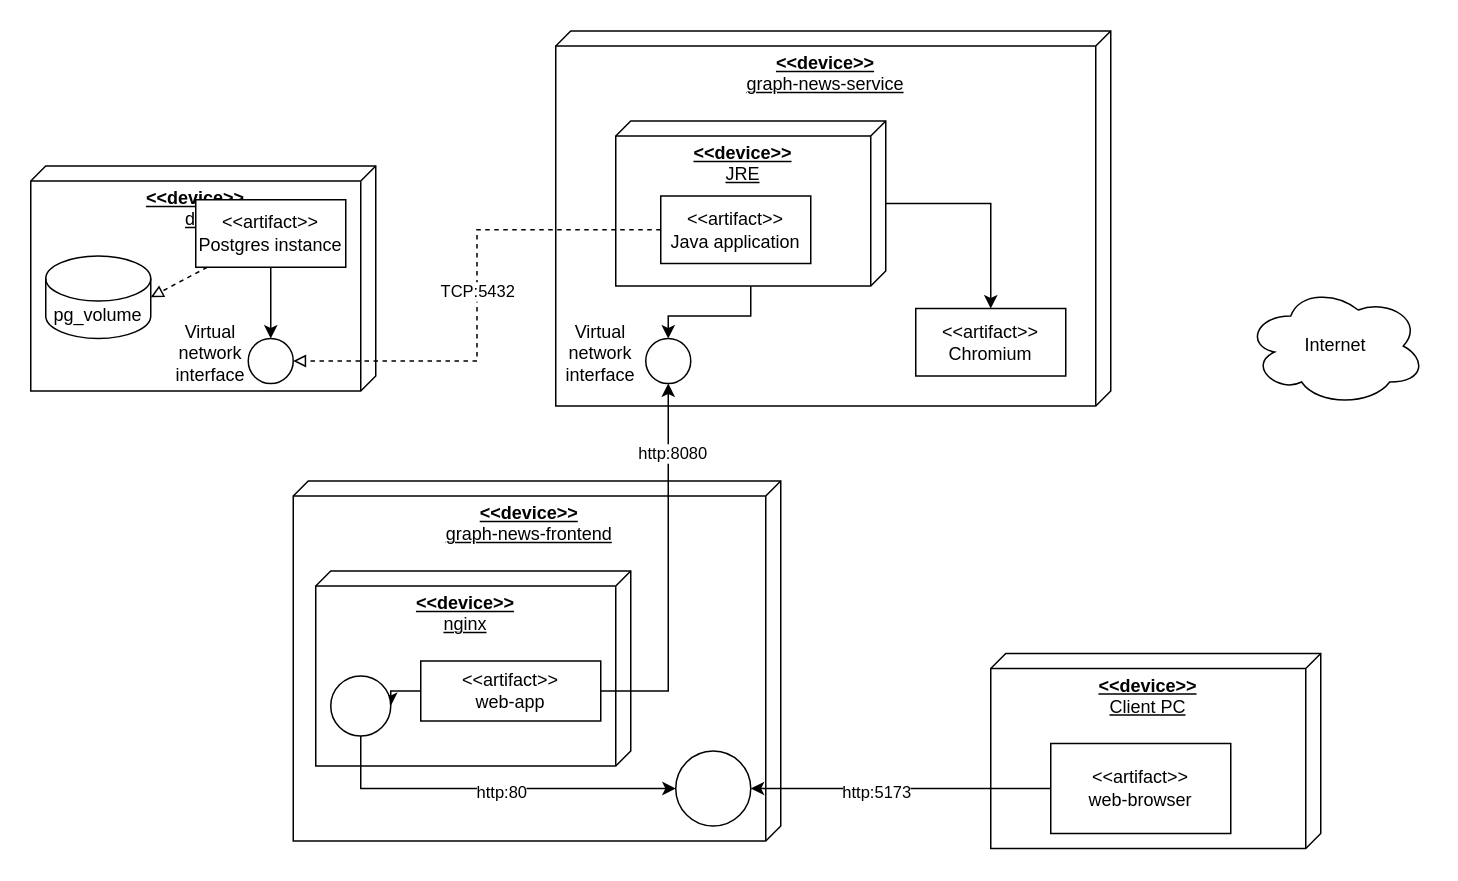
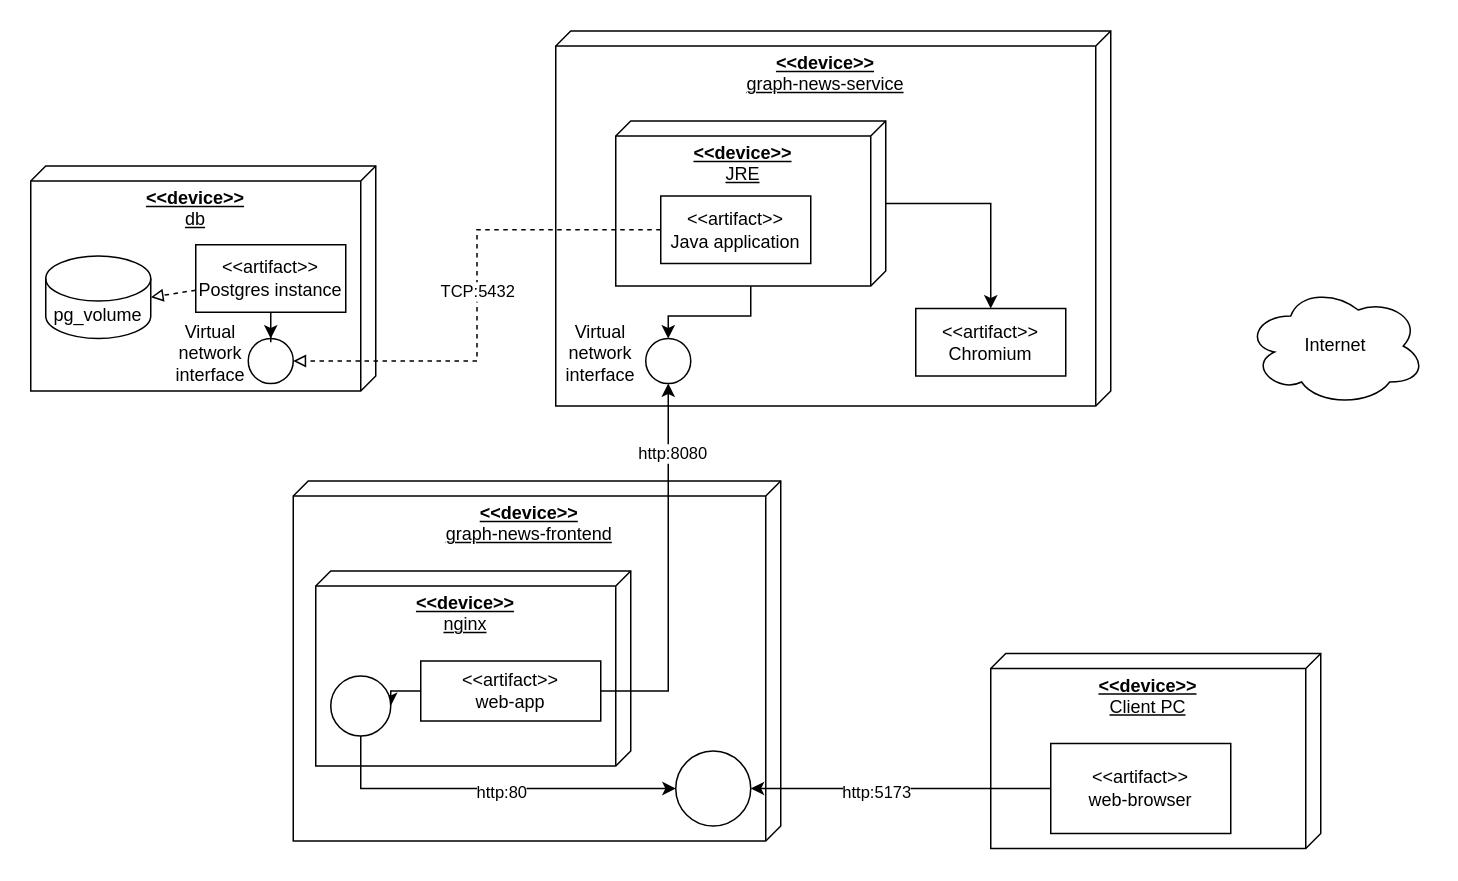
- <mxCell id="7" value="&lt;div&gt;&amp;lt;&amp;lt;artifact&amp;gt;&amp;gt;&lt;/div&gt;&lt;div&gt;Postgres instance&lt;/div&gt;" style="rounded=0;whiteSpace=wrap;html=1;" vertex="1" parent="1"><mxGeometry x="130" y="132.5" width="100" height="45" as="geometry" /></mxCell>
+ <mxCell id="7" value="&lt;div&gt;&amp;lt;&amp;lt;artifact&amp;gt;&amp;gt;&lt;/div&gt;&lt;div&gt;Postgres instance&lt;/div&gt;" style="rounded=0;whiteSpace=wrap;html=1;" vertex="1" parent="1"><mxGeometry x="130" y="162.5" width="100" height="45" as="geometry" /></mxCell>
